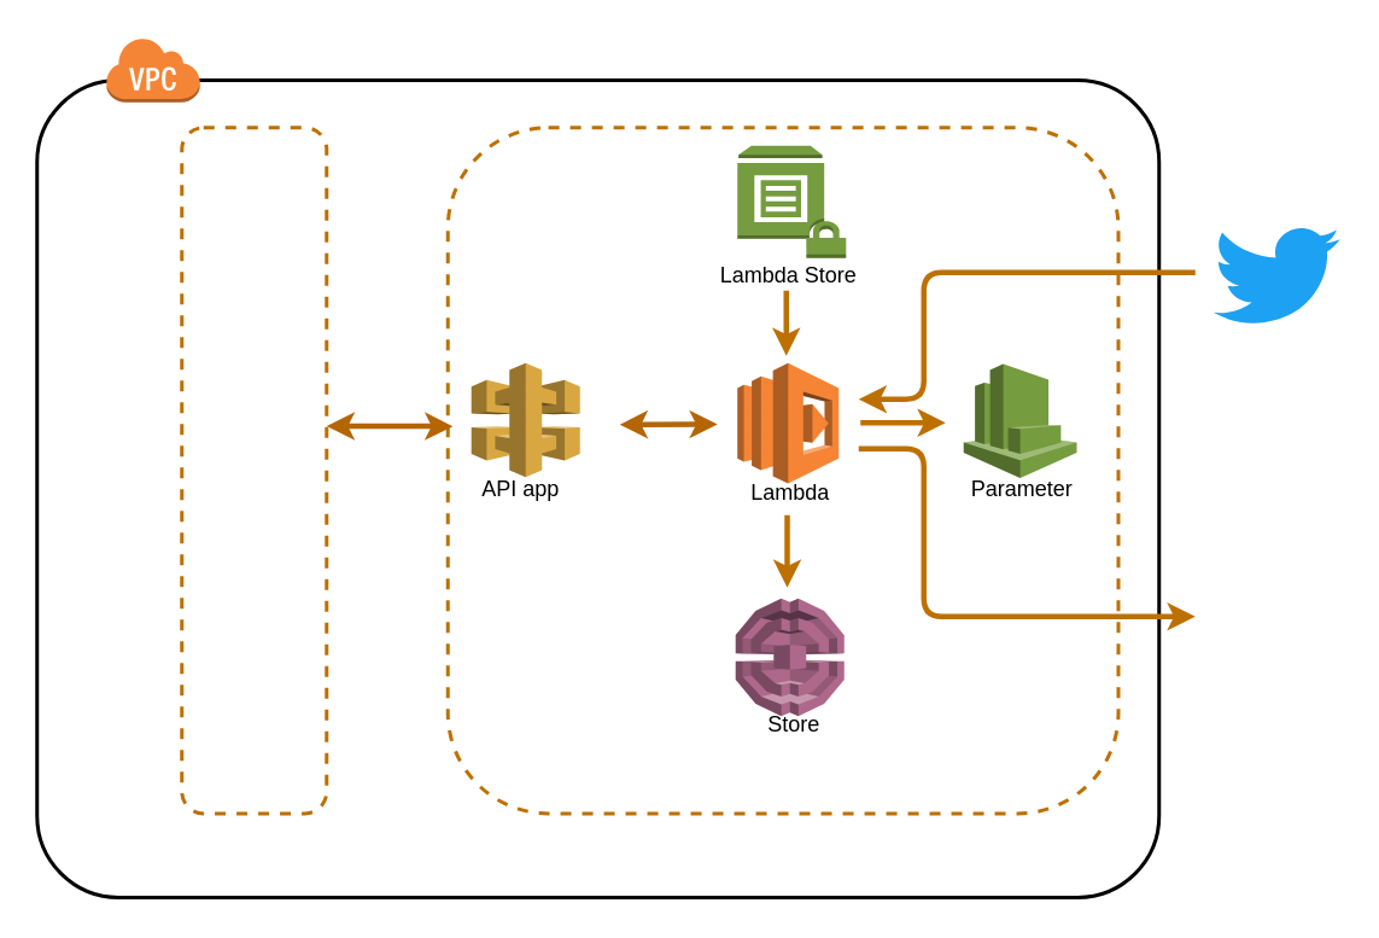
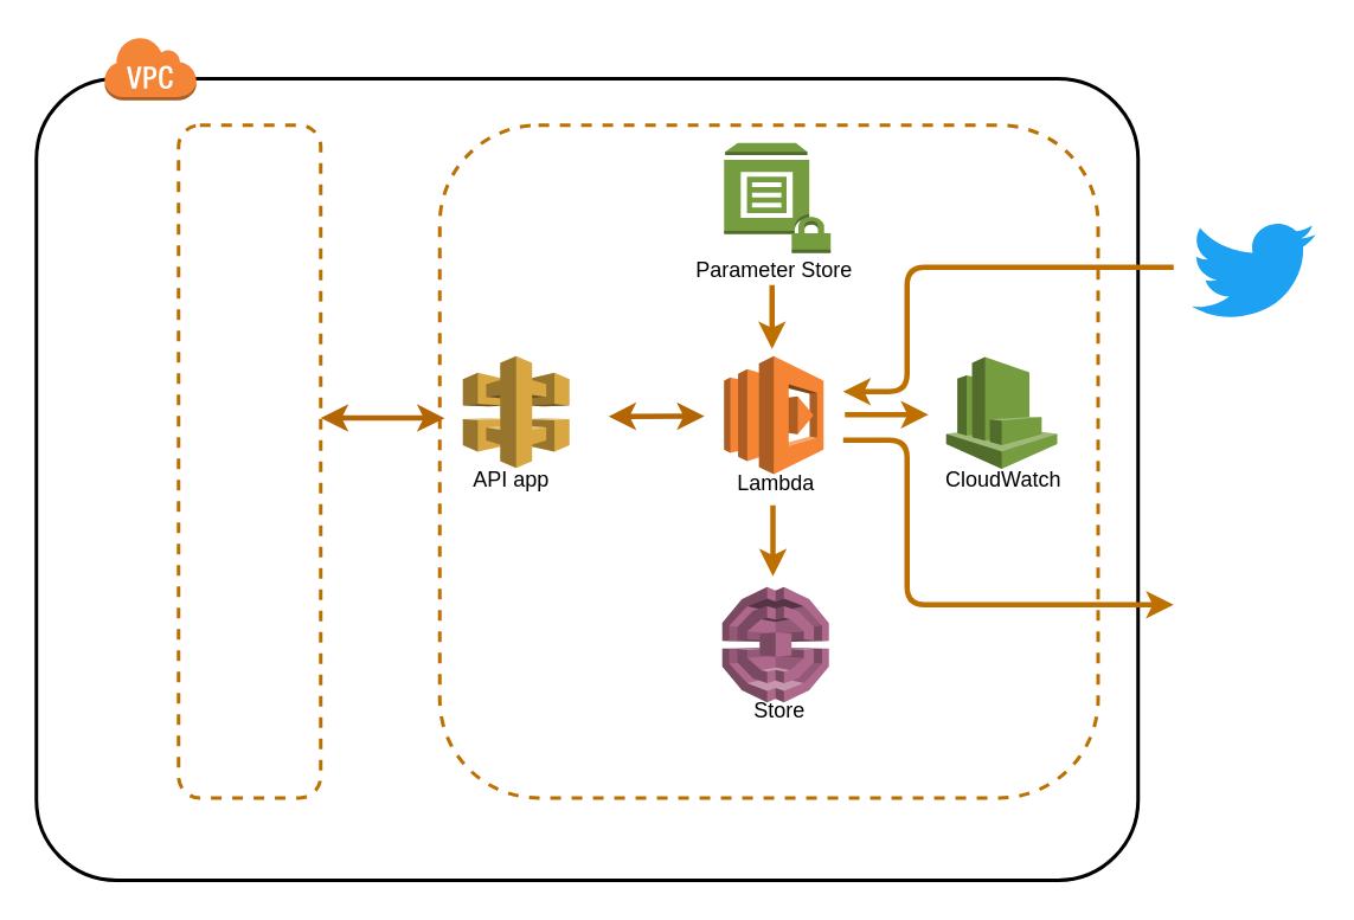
- <mxCell id="18" value="Lambda Store" style="text;html=1;align=center;verticalAlign=middle;resizable=0;points=[];autosize=1;strokeColor=none;fillColor=none;fontSize=12;" vertex="1" parent="1"><mxGeometry x="385" y="142" width="100" height="20" as="geometry" /></mxCell>
+ <mxCell id="18" value="Parameter Store" style="text;html=1;align=center;verticalAlign=middle;resizable=0;points=[];autosize=1;strokeColor=none;fillColor=none;fontSize=12;" vertex="1" parent="1"><mxGeometry x="385" y="142" width="100" height="20" as="geometry" /></mxCell>
- <mxCell id="23" value="Parameter" style="text;html=1;align=center;verticalAlign=middle;resizable=0;points=[];autosize=1;strokeColor=none;fillColor=none;fontSize=12;" vertex="1" parent="1"><mxGeometry x="524" y="259.5" width="80" height="20" as="geometry" /></mxCell>
+ <mxCell id="23" value="CloudWatch" style="text;html=1;align=center;verticalAlign=middle;resizable=0;points=[];autosize=1;strokeColor=none;fillColor=none;fontSize=12;" vertex="1" parent="1"><mxGeometry x="524" y="259.5" width="80" height="20" as="geometry" /></mxCell>
